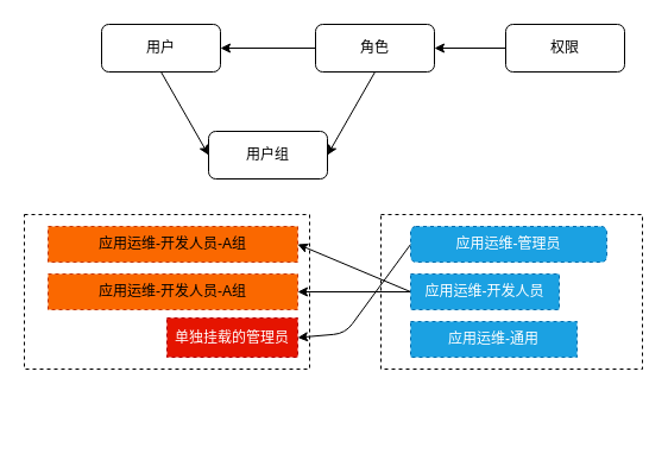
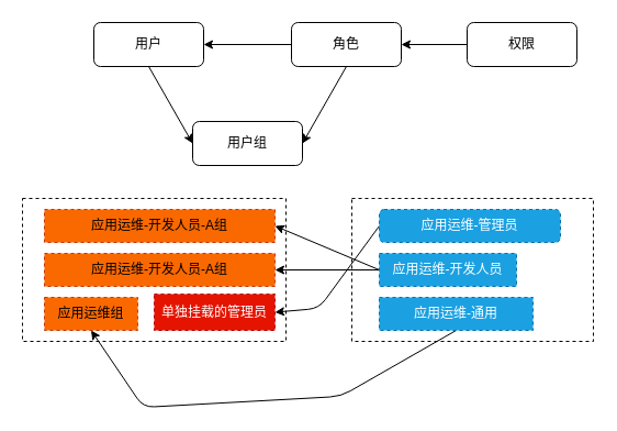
+ <mxCell id="17" value="应用运维组" style="rounded=0;whiteSpace=wrap;html=1;dashed=1;fillColor=#fa6800;fontColor=#000000;strokeColor=#C73500;" vertex="1" parent="1"><mxGeometry x="40" y="270" width="85" height="30" as="geometry" /></mxCell>
+ <mxCell id="18" style="edgeStyle=none;html=1;exitX=0.5;exitY=1;exitDx=0;exitDy=0;entryX=0.5;entryY=1;entryDx=0;entryDy=0;" edge="1" parent="1" source="19" target="17"><mxGeometry relative="1" as="geometry"><Array as="points"><mxPoint x="310" y="360" /><mxPoint x="130" y="370" /></Array></mxGeometry></mxCell>
